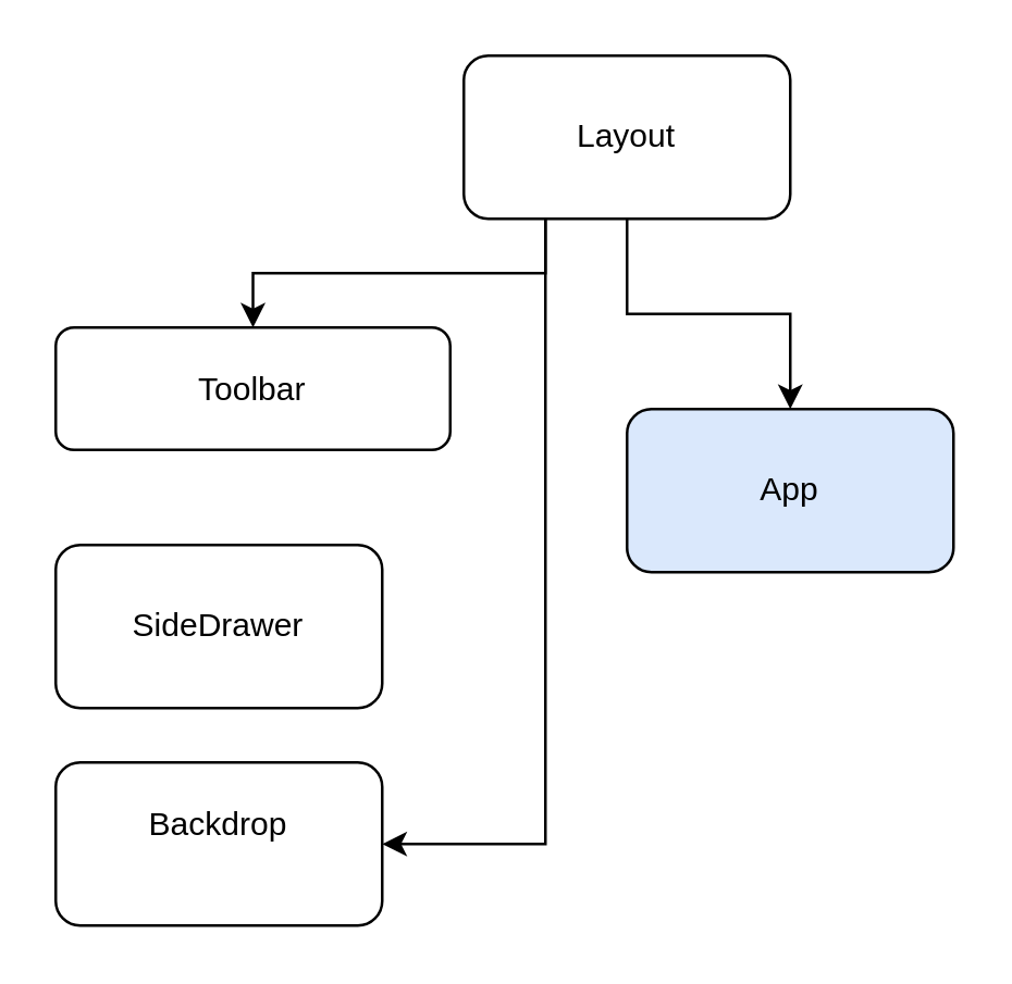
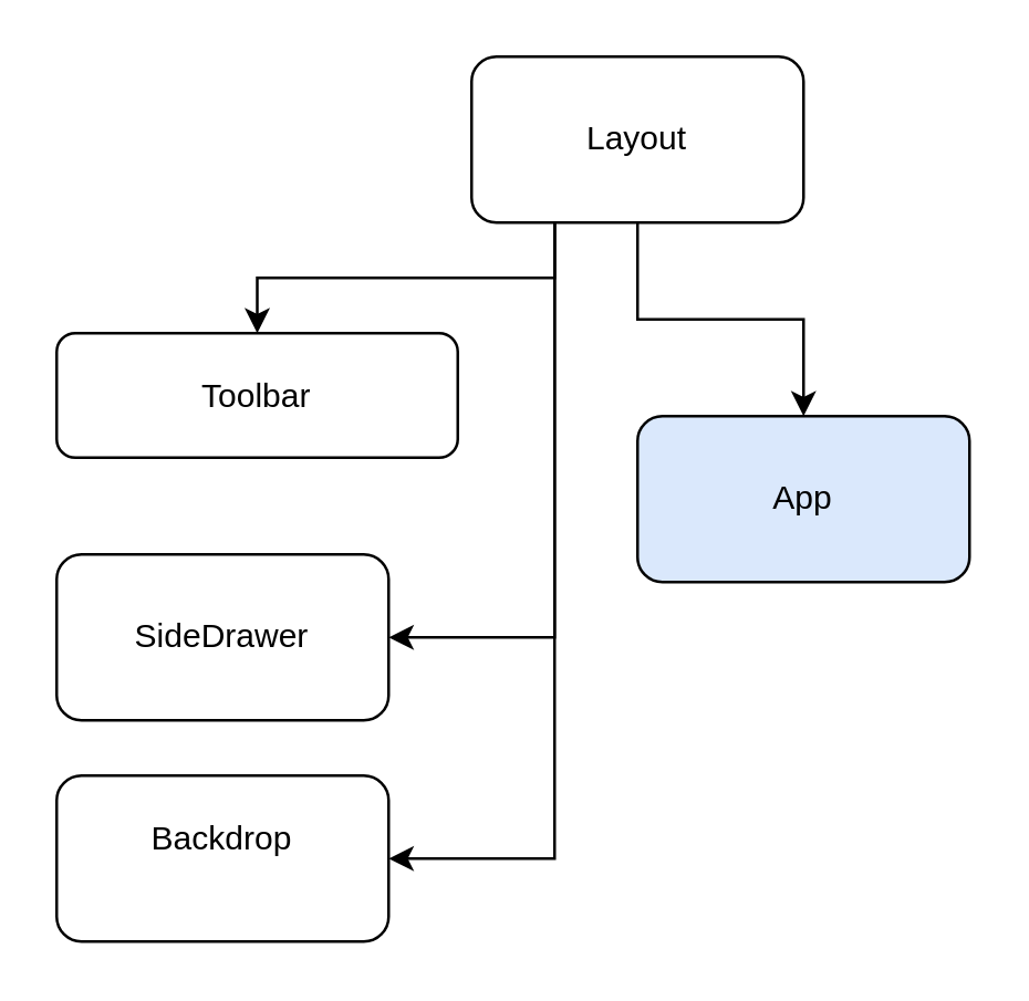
+ <mxCell id="3" style="edgeStyle=orthogonalEdgeStyle;rounded=0;orthogonalLoop=1;jettySize=auto;html=1;exitX=0.25;exitY=1;exitDx=0;exitDy=0;entryX=1;entryY=0.5;entryDx=0;entryDy=0;" edge="1" parent="1" source="6" target="8"><mxGeometry relative="1" as="geometry" /></mxCell>
